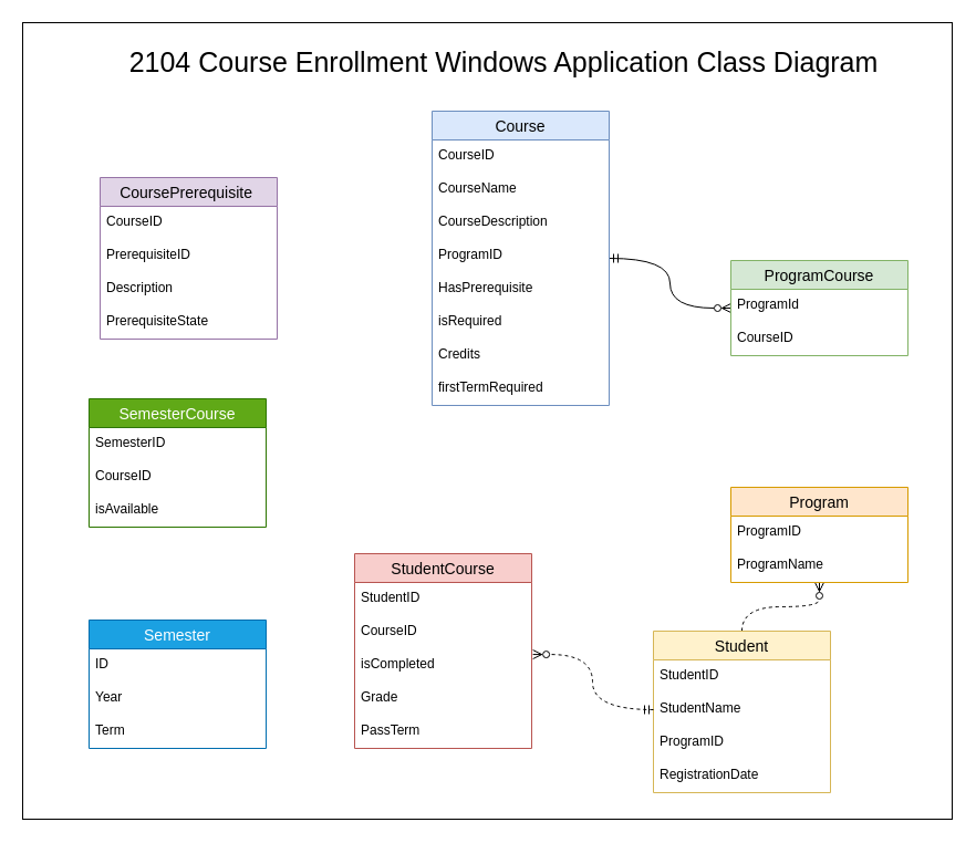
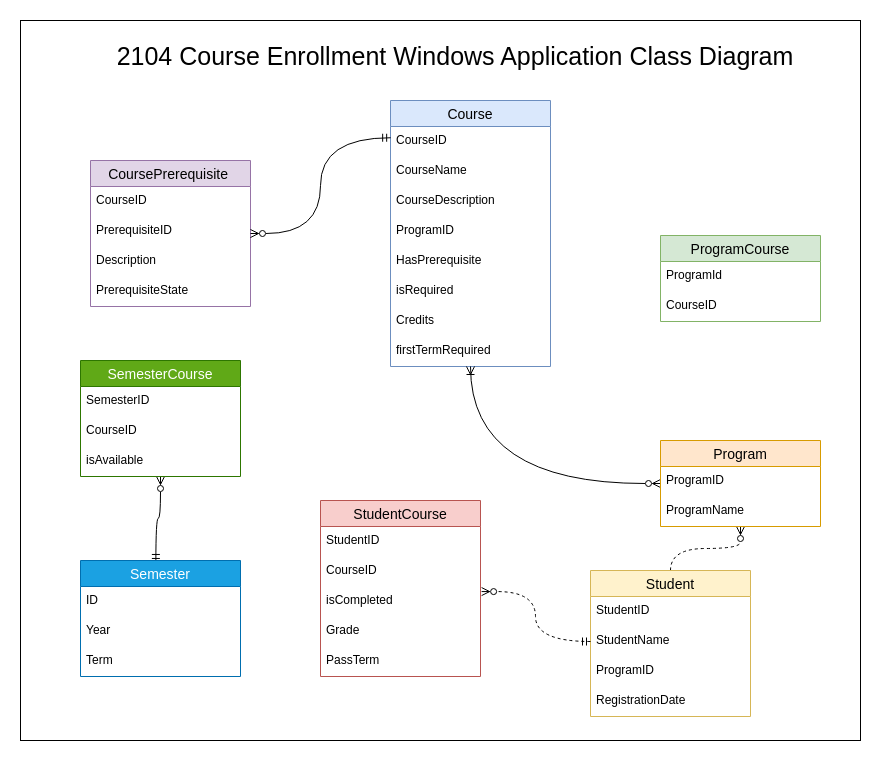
+ <mxCell id="40" style="edgeStyle=orthogonalEdgeStyle;curved=1;rounded=0;orthogonalLoop=1;jettySize=auto;html=1;fontSize=18;fontColor=#EA6B66;startArrow=ERmandOne;startFill=0;endArrow=ERzeroToMany;endFill=0;exitX=0.001;exitY=0.14;exitDx=0;exitDy=0;exitPerimeter=0;" parent="1" source="10" target="35" edge="1"><mxGeometry relative="1" as="geometry"><mxPoint x="400" y="288" as="sourcePoint" /><mxPoint x="250" y="391.5" as="targetPoint" /></mxGeometry></mxCell>
- <mxCell id="9" style="edgeStyle=orthogonalEdgeStyle;curved=1;rounded=0;orthogonalLoop=1;jettySize=auto;html=1;fontSize=18;fontColor=#EA6B66;startArrow=ERmandOne;startFill=0;endArrow=ERzeroToMany;endFill=0;" parent="1" source="10" target="23" edge="1"><mxGeometry relative="1" as="geometry" /></mxCell>
+ <mxCell id="19" style="edgeStyle=orthogonalEdgeStyle;curved=1;rounded=0;orthogonalLoop=1;jettySize=auto;html=1;fontSize=18;fontColor=#EA6B66;startArrow=ERzeroToMany;startFill=0;endArrow=ERoneToMany;endFill=0;" parent="1" source="20" target="10" edge="1"><mxGeometry relative="1" as="geometry" /></mxCell>
+ <mxCell id="26" style="edgeStyle=orthogonalEdgeStyle;curved=1;rounded=0;orthogonalLoop=1;jettySize=auto;html=1;entryX=0.471;entryY=0.017;entryDx=0;entryDy=0;entryPerimeter=0;fontSize=18;fontColor=#EA6B66;endArrow=ERmandOne;endFill=0;startArrow=ERzeroToMany;startFill=0;" parent="1" source="27" target="31" edge="1"><mxGeometry relative="1" as="geometry" /></mxCell>
